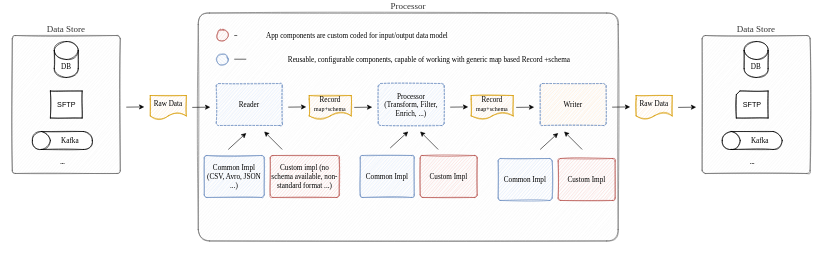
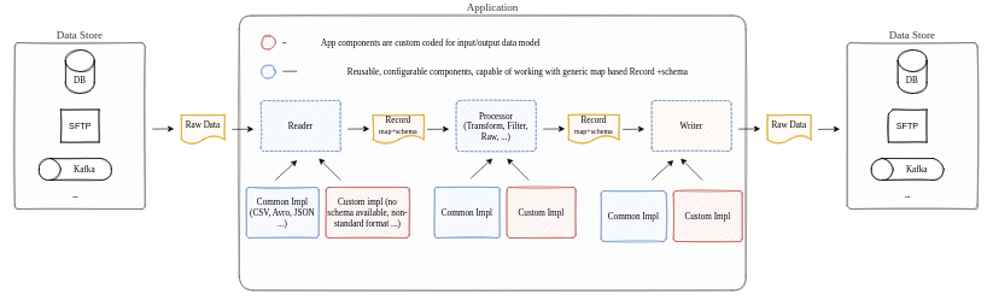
- <mxCell id="2" value="&lt;font style=&quot;font-size: 15px&quot;&gt;Processor&lt;/font&gt;" style="rounded=1;whiteSpace=wrap;html=1;comic=0;sketch=1;curveFitting=0.95;sketchStyle=rough;fontFamily=Verdana;fillColor=#f5f5f5;strokeColor=#666666;fontColor=#333333;arcSize=5;labelPosition=center;verticalLabelPosition=top;align=center;verticalAlign=bottom;" parent="1" vertex="1"><mxGeometry x="330" y="20" width="700" height="380" as="geometry" /></mxCell>
+ <mxCell id="2" value="&lt;font style=&quot;font-size: 15px&quot;&gt;Application&lt;/font&gt;" style="rounded=1;whiteSpace=wrap;html=1;comic=0;sketch=1;curveFitting=0.95;sketchStyle=rough;fontFamily=Verdana;fillColor=#f5f5f5;strokeColor=#666666;fontColor=#333333;arcSize=5;labelPosition=center;verticalLabelPosition=top;align=center;verticalAlign=bottom;" parent="1" vertex="1"><mxGeometry x="330" y="20" width="700" height="380" as="geometry" /></mxCell>
- <mxCell id="14" value="Processor&lt;br&gt;(Transform, Filter, Enrich, ...)" style="rounded=1;whiteSpace=wrap;html=1;comic=0;sketch=1;curveFitting=0.95;sketchStyle=rough;fontFamily=Verdana;arcSize=6;fillColor=#dae8fc;strokeColor=#6c8ebf;dashed=1;" parent="1" vertex="1"><mxGeometry x="630" y="137.5" width="110" height="70" as="geometry" /></mxCell>
+ <mxCell id="14" value="Processor&lt;br&gt;(Transform, Filter, Raw, ...)" style="rounded=1;whiteSpace=wrap;html=1;comic=0;sketch=1;curveFitting=0.95;sketchStyle=rough;fontFamily=Verdana;arcSize=6;fillColor=#dae8fc;strokeColor=#6c8ebf;dashed=1;" parent="1" vertex="1"><mxGeometry x="630" y="137.5" width="110" height="70" as="geometry" /></mxCell>
